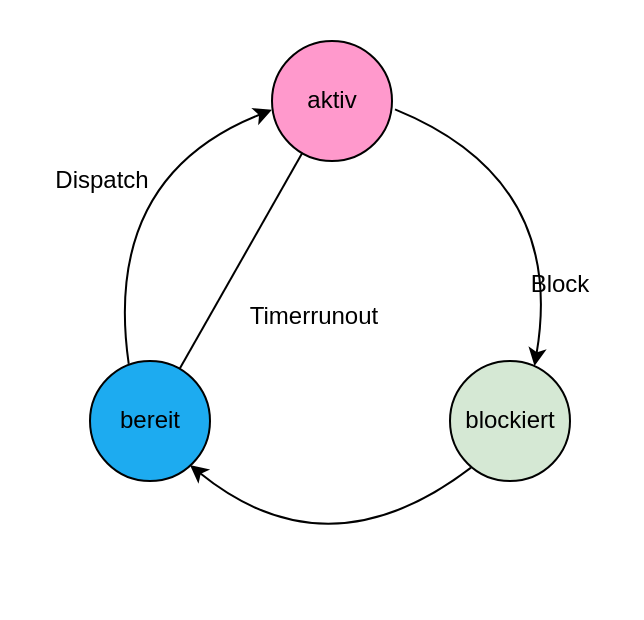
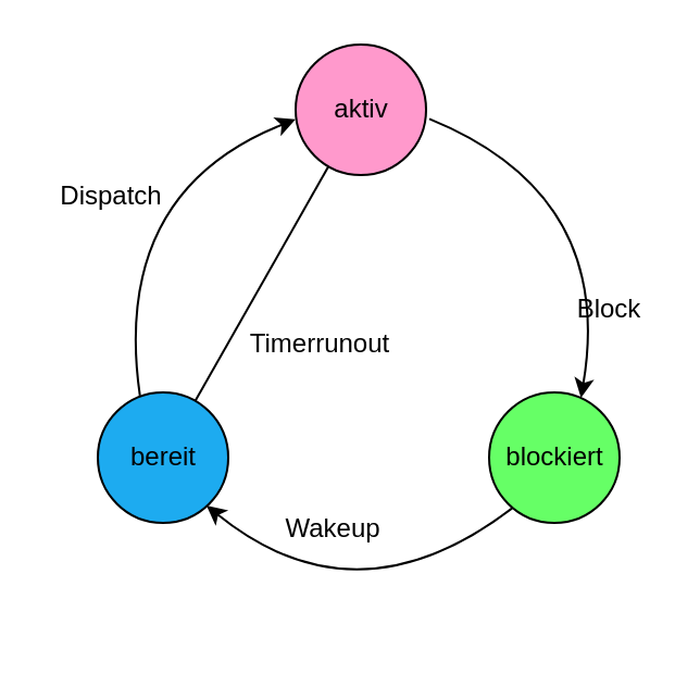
- <mxCell id="12" value="Timerrunout" style="text;html=1;strokeColor=none;fillColor=none;align=center;verticalAlign=middle;whiteSpace=wrap;rounded=0;" vertex="1" parent="1"><mxGeometry x="118.5" y="147.5" width="76" height="20" as="geometry" /></mxCell>
+ <mxCell id="12" value="Timerrunout" style="text;html=1;strokeColor=none;fillColor=none;align=center;verticalAlign=middle;whiteSpace=wrap;rounded=0;" vertex="1" parent="1"><mxGeometry x="108.5" y="147.5" width="76" height="20" as="geometry" /></mxCell>
- <mxCell id="3" value="blockiert" style="ellipse;whiteSpace=wrap;html=1;aspect=fixed;fillColor=#d5e8d4;" vertex="1" parent="1"><mxGeometry x="224.5" y="180" width="60" height="60" as="geometry" /></mxCell>
+ <mxCell id="3" value="blockiert" style="ellipse;whiteSpace=wrap;html=1;aspect=fixed;fillColor=#66FF66;" vertex="1" parent="1"><mxGeometry x="224.5" y="180" width="60" height="60" as="geometry" /></mxCell>
+ <mxCell id="10" value="Wakeup" style="text;html=1;strokeColor=none;fillColor=none;align=center;verticalAlign=middle;whiteSpace=wrap;rounded=0;" vertex="1" parent="1"><mxGeometry x="132.5" y="233" width="40" height="20" as="geometry" /></mxCell>
